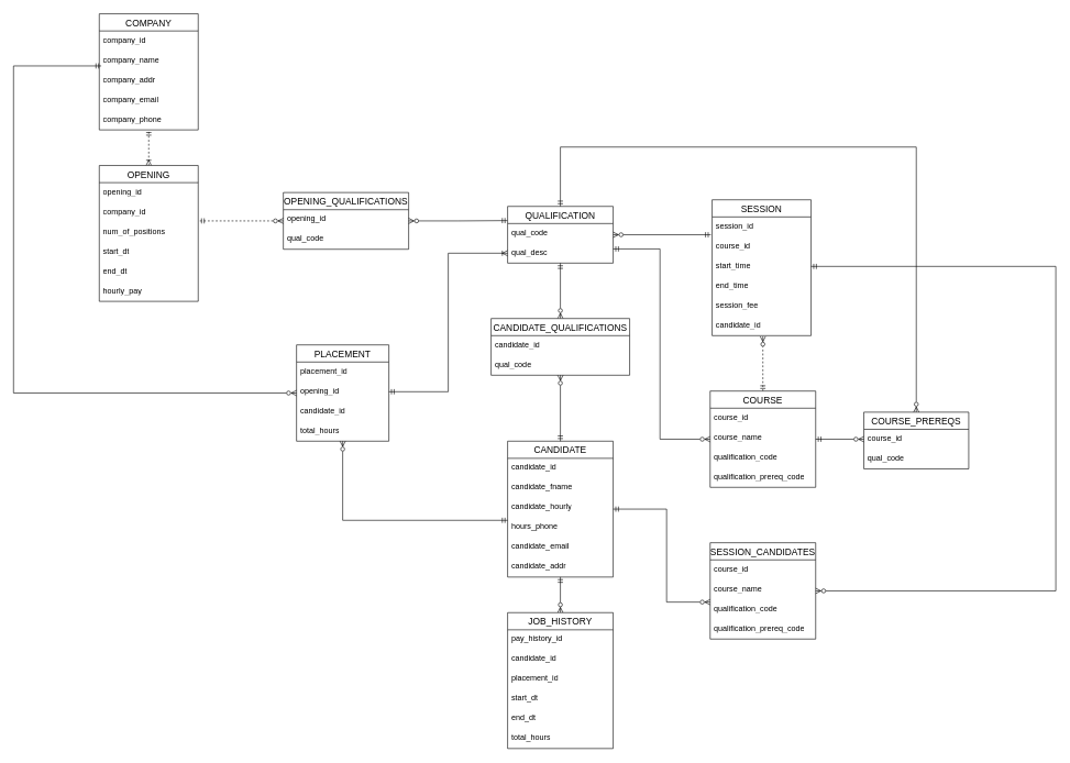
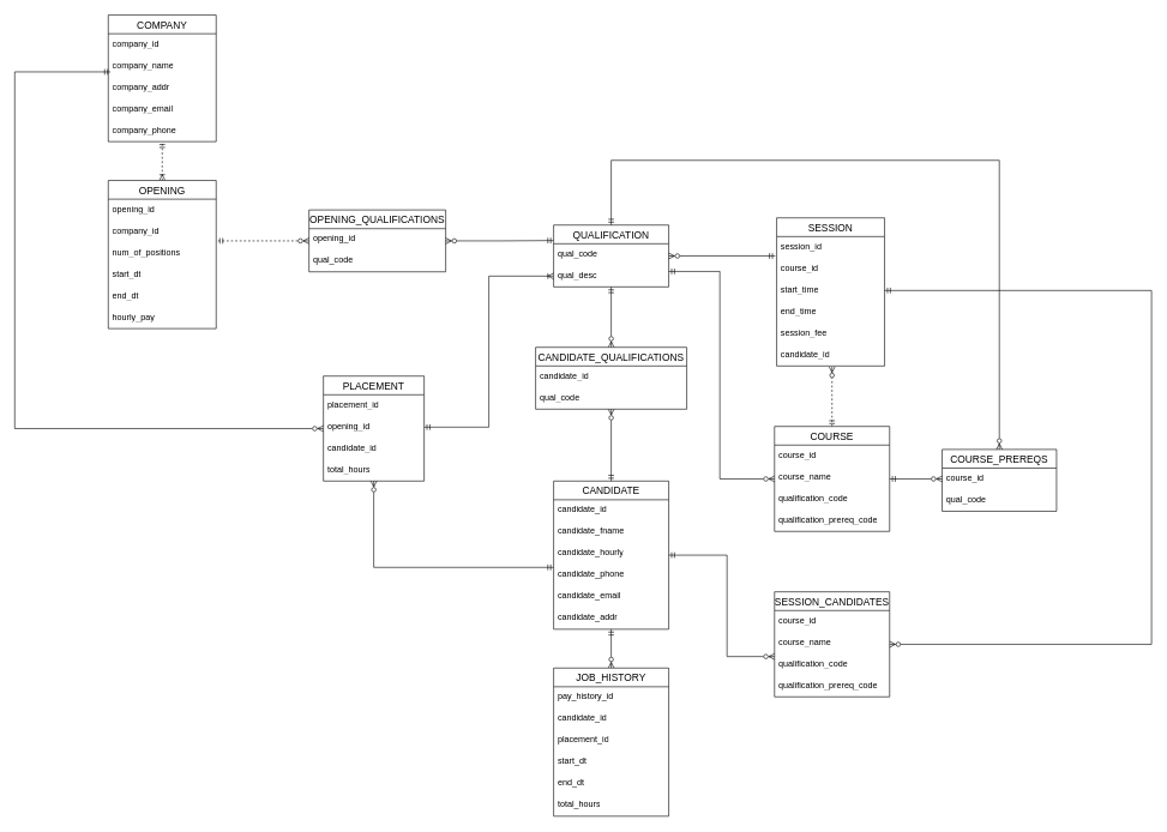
- <mxCell id="8" value="hours_phone" style="text;strokeColor=none;fillColor=none;spacingLeft=4;spacingRight=4;overflow=hidden;rotatable=0;points=[[0,0.5],[1,0.5]];portConstraint=eastwest;fontSize=12;whiteSpace=wrap;html=1;" parent="4" vertex="1"><mxGeometry y="116" width="160" height="30" as="geometry" /></mxCell>
+ <mxCell id="8" value="candidate_phone" style="text;strokeColor=none;fillColor=none;spacingLeft=4;spacingRight=4;overflow=hidden;rotatable=0;points=[[0,0.5],[1,0.5]];portConstraint=eastwest;fontSize=12;whiteSpace=wrap;html=1;" parent="4" vertex="1"><mxGeometry y="116" width="160" height="30" as="geometry" /></mxCell>
